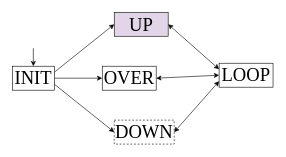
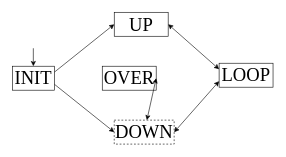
- <mxCell id="7" value="UP" style="rounded=0;whiteSpace=wrap;html=1;fontFamily=Times New Roman;fontSize=31;fillColor=#e1d5e7;" parent="1" vertex="1"><mxGeometry x="190" y="20" width="90" height="40" as="geometry" /></mxCell>
+ <mxCell id="7" value="UP" style="rounded=0;whiteSpace=wrap;html=1;fontFamily=Times New Roman;fontSize=31;" parent="1" vertex="1"><mxGeometry x="190" y="20" width="90" height="40" as="geometry" /></mxCell>
- <mxCell id="3" style="edgeStyle=none;rounded=0;orthogonalLoop=1;jettySize=auto;html=1;exitX=1;exitY=0.5;exitDx=0;exitDy=0;entryX=0;entryY=0.5;entryDx=0;entryDy=0;" edge="1" parent="1" source="5" target="9"><mxGeometry relative="1" as="geometry" /></mxCell>
- <mxCell id="12" value="" style="endArrow=classic;startArrow=classic;html=1;entryX=0;entryY=0.5;entryDx=0;entryDy=0;exitX=1;exitY=0.5;exitDx=0;exitDy=0;" edge="1" parent="1" source="9" target="6"><mxGeometry width="50" height="50" relative="1" as="geometry"><mxPoint x="230" y="150" as="sourcePoint" /><mxPoint x="280" y="100" as="targetPoint" /></mxGeometry></mxCell>
+ <mxCell id="12" value="" style="endArrow=classic;startArrow=classic;html=1;exitX=1;exitY=0.5;exitDx=0;exitDy=0;" edge="1" parent="1" source="9" target="10"><mxGeometry width="50" height="50" relative="1" as="geometry"><mxPoint x="230" y="150" as="sourcePoint" /><mxPoint x="280" y="100" as="targetPoint" /></mxGeometry></mxCell>
